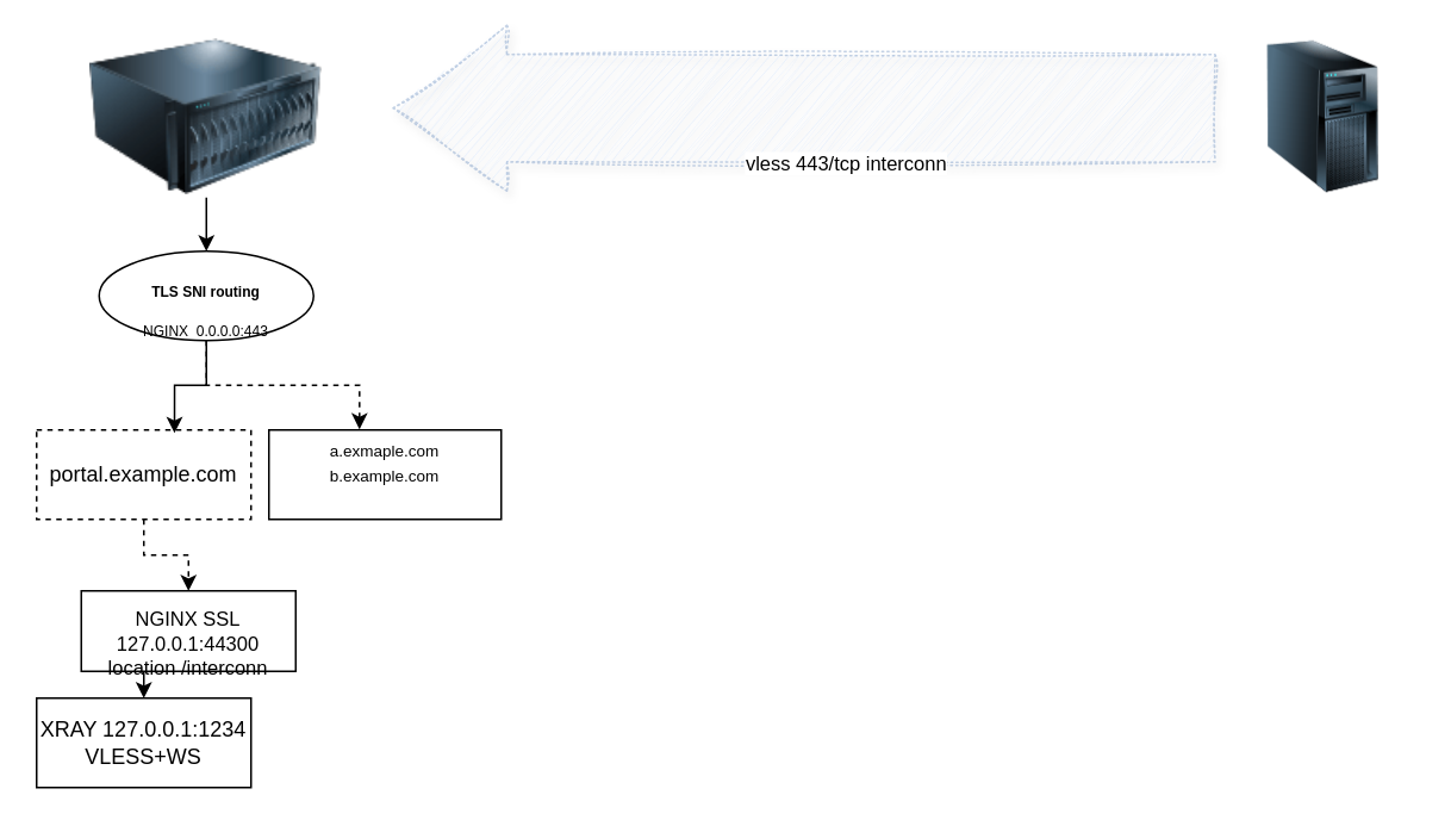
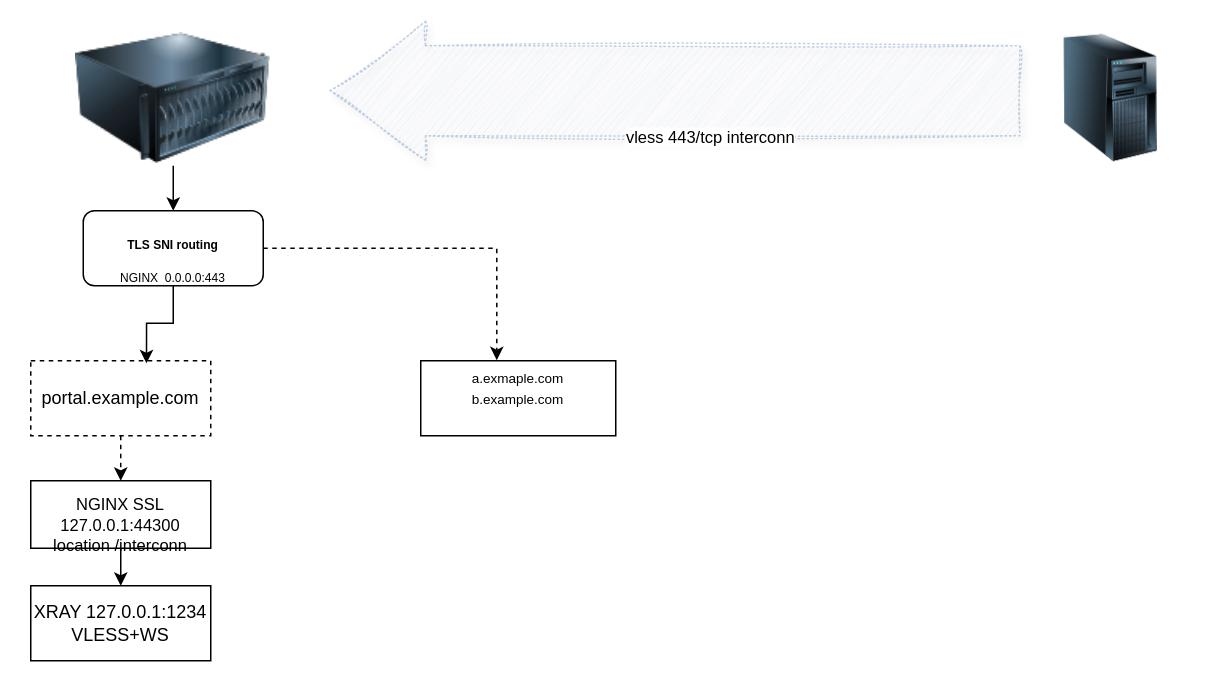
- <mxCell id="7" value="&lt;div style=&quot;font-size: 8px;&quot;&gt;&lt;h1 dir=&quot;auto&quot; class=&quot;heading-element&quot;&gt;&lt;font style=&quot;font-size: 8px;&quot;&gt;TLS SNI routing&lt;/font&gt;&lt;/h1&gt;&lt;/div&gt;&lt;div style=&quot;font-size: 8px;&quot;&gt;&lt;font style=&quot;font-size: 8px;&quot;&gt;NGINX&amp;nbsp; 0.0.0.0:443&lt;/font&gt;&lt;/div&gt;" style="ellipse;whiteSpace=wrap;html=1;" vertex="1" parent="1"><mxGeometry x="55" y="140" width="120" height="50" as="geometry" /></mxCell>
+ <mxCell id="7" value="&lt;div style=&quot;font-size: 8px;&quot;&gt;&lt;h1 dir=&quot;auto&quot; class=&quot;heading-element&quot;&gt;&lt;font style=&quot;font-size: 8px;&quot;&gt;TLS SNI routing&lt;/font&gt;&lt;/h1&gt;&lt;/div&gt;&lt;div style=&quot;font-size: 8px;&quot;&gt;&lt;font style=&quot;font-size: 8px;&quot;&gt;NGINX&amp;nbsp; 0.0.0.0:443&lt;/font&gt;&lt;/div&gt;" style="rounded=1;whiteSpace=wrap;html=1;" vertex="1" parent="1"><mxGeometry x="55" y="140" width="120" height="50" as="geometry" /></mxCell>
- <mxCell id="8" value="&lt;div&gt;&lt;font style=&quot;font-size: 9px;&quot;&gt;a.exmaple.com&lt;/font&gt;&lt;/div&gt;&lt;div&gt;&lt;font style=&quot;font-size: 9px;&quot;&gt;b.example.com&lt;br&gt;&lt;/font&gt;&lt;/div&gt;&lt;div&gt;&lt;font style=&quot;font-size: 9px;&quot;&gt;&lt;br&gt;&lt;/font&gt;&lt;/div&gt;" style="rounded=0;whiteSpace=wrap;html=1;" vertex="1" parent="1"><mxGeometry x="150" y="240" width="130" height="50" as="geometry" /></mxCell>
+ <mxCell id="8" value="&lt;div&gt;&lt;font style=&quot;font-size: 9px;&quot;&gt;a.exmaple.com&lt;/font&gt;&lt;/div&gt;&lt;div&gt;&lt;font style=&quot;font-size: 9px;&quot;&gt;b.example.com&lt;br&gt;&lt;/font&gt;&lt;/div&gt;&lt;div&gt;&lt;font style=&quot;font-size: 9px;&quot;&gt;&lt;br&gt;&lt;/font&gt;&lt;/div&gt;" style="rounded=0;whiteSpace=wrap;html=1;" vertex="1" parent="1"><mxGeometry x="280" y="240" width="130" height="50" as="geometry" /></mxCell>
- <mxCell id="13" value="&lt;div style=&quot;font-size: 11px;&quot;&gt;&lt;font style=&quot;font-size: 11px;&quot;&gt;&lt;br&gt;&lt;/font&gt;&lt;/div&gt;&lt;div style=&quot;font-size: 11px;&quot;&gt;&lt;font style=&quot;font-size: 11px;&quot;&gt;NGINX SSL &lt;/font&gt;&lt;font style=&quot;font-size: 11px;&quot;&gt;127.0.0.1:44300&lt;br&gt;&lt;/font&gt;&lt;/div&gt;&lt;div style=&quot;font-size: 11px;&quot;&gt;&lt;font style=&quot;font-size: 11px;&quot;&gt;location /interconn&lt;br&gt;&lt;/font&gt;&lt;/div&gt;" style="rounded=0;whiteSpace=wrap;html=1;" vertex="1" parent="1"><mxGeometry x="45" y="330" width="120" height="45" as="geometry" /></mxCell>
+ <mxCell id="13" value="&lt;div style=&quot;font-size: 11px;&quot;&gt;&lt;font style=&quot;font-size: 11px;&quot;&gt;&lt;br&gt;&lt;/font&gt;&lt;/div&gt;&lt;div style=&quot;font-size: 11px;&quot;&gt;&lt;font style=&quot;font-size: 11px;&quot;&gt;NGINX SSL &lt;/font&gt;&lt;font style=&quot;font-size: 11px;&quot;&gt;127.0.0.1:44300&lt;br&gt;&lt;/font&gt;&lt;/div&gt;&lt;div style=&quot;font-size: 11px;&quot;&gt;&lt;font style=&quot;font-size: 11px;&quot;&gt;location /interconn&lt;br&gt;&lt;/font&gt;&lt;/div&gt;" style="rounded=0;whiteSpace=wrap;html=1;" vertex="1" parent="1"><mxGeometry x="20" y="320" width="120" height="45" as="geometry" /></mxCell>
